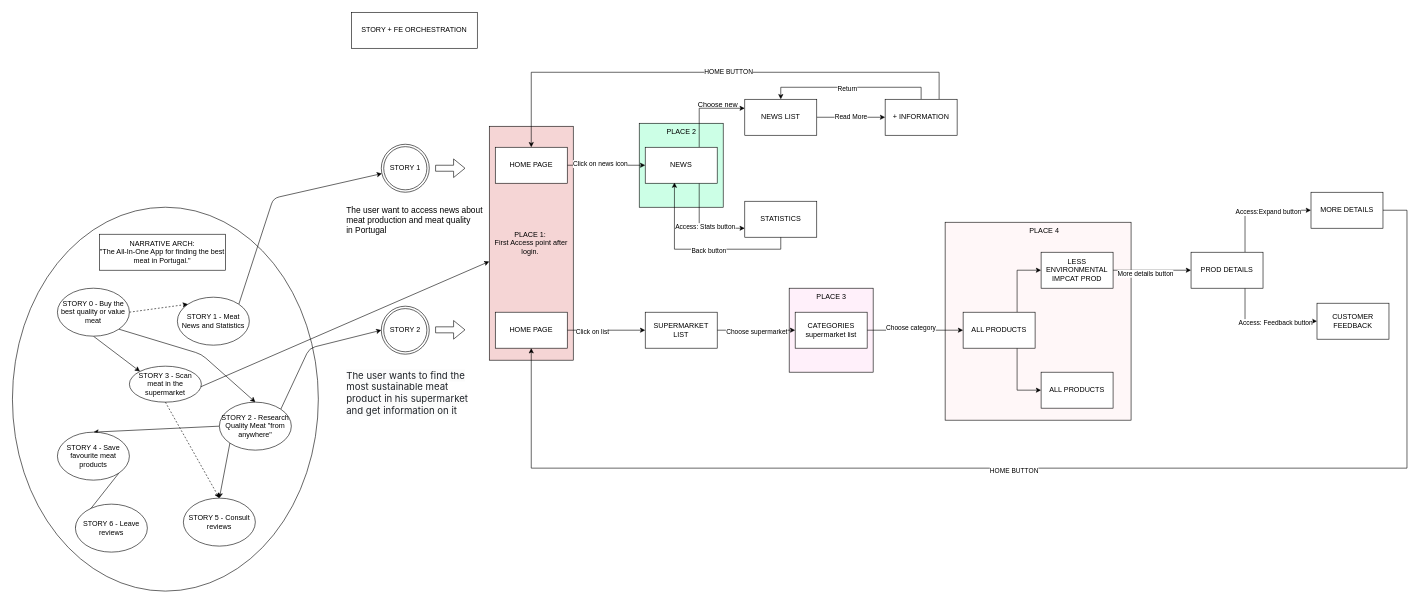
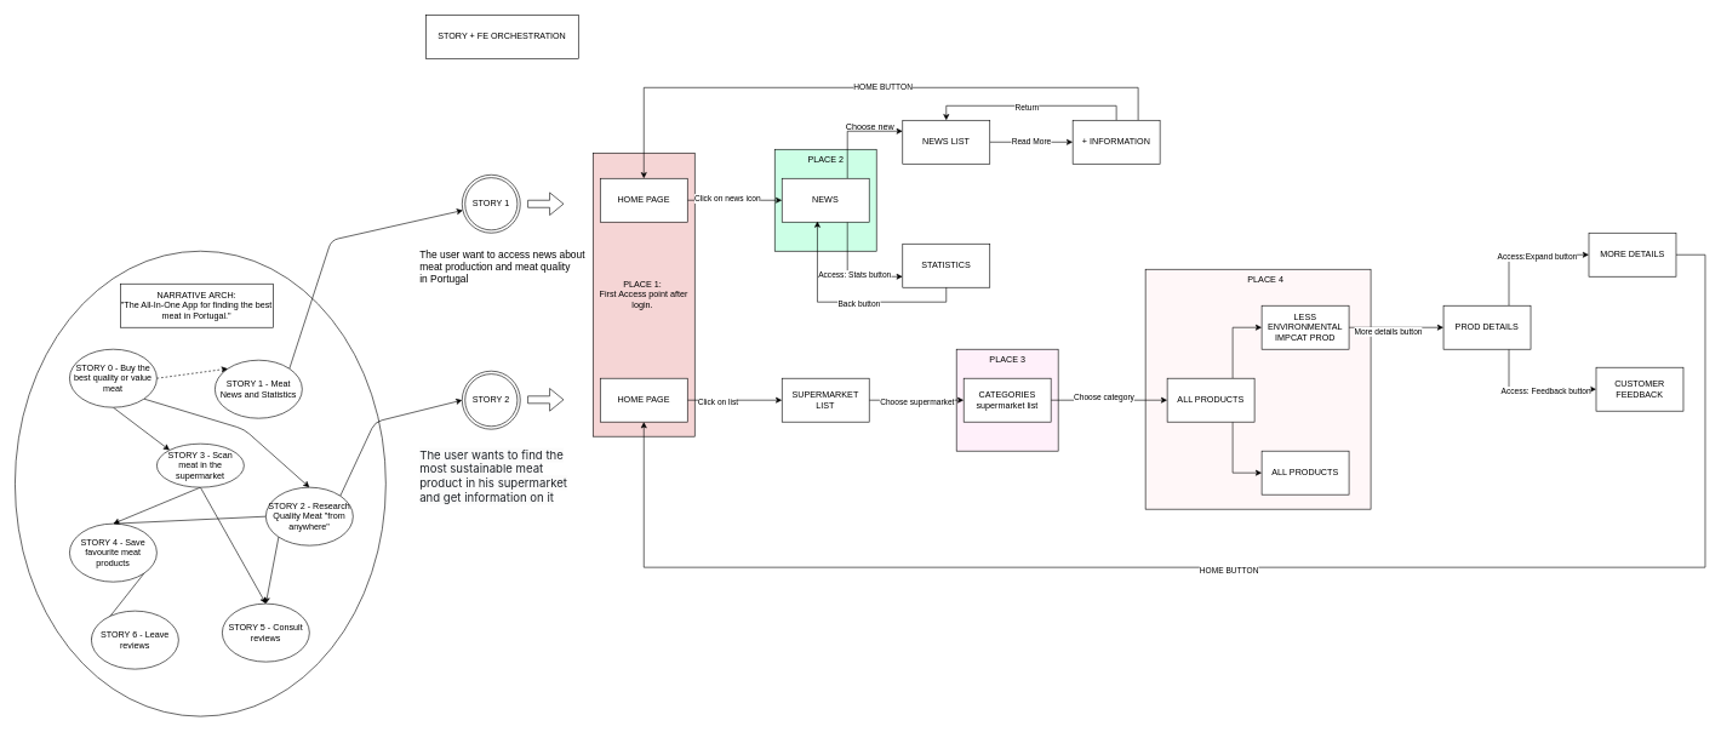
- <mxCell id="70" style="edgeStyle=none;html=1;exitX=0.5;exitY=1;exitDx=0;exitDy=0;" edge="1" parent="1" source="72" target="6"><mxGeometry relative="1" as="geometry" /></mxCell>
+ <mxCell id="70" style="edgeStyle=none;html=1;exitX=0.5;exitY=1;exitDx=0;exitDy=0;entryX=0.5;entryY=0;entryDx=0;entryDy=0;" edge="1" parent="1" source="72" target="74"><mxGeometry relative="1" as="geometry" /></mxCell>
- <mxCell id="71" style="edgeStyle=none;html=1;exitX=0.5;exitY=1;exitDx=0;exitDy=0;entryX=0.5;entryY=0;entryDx=0;entryDy=0;dashed=1;" edge="1" parent="1" source="72" target="75"><mxGeometry relative="1" as="geometry" /></mxCell>
+ <mxCell id="71" style="edgeStyle=none;html=1;exitX=0.5;exitY=1;exitDx=0;exitDy=0;entryX=0.5;entryY=0;entryDx=0;entryDy=0;" edge="1" parent="1" source="72" target="75"><mxGeometry relative="1" as="geometry" /></mxCell>
